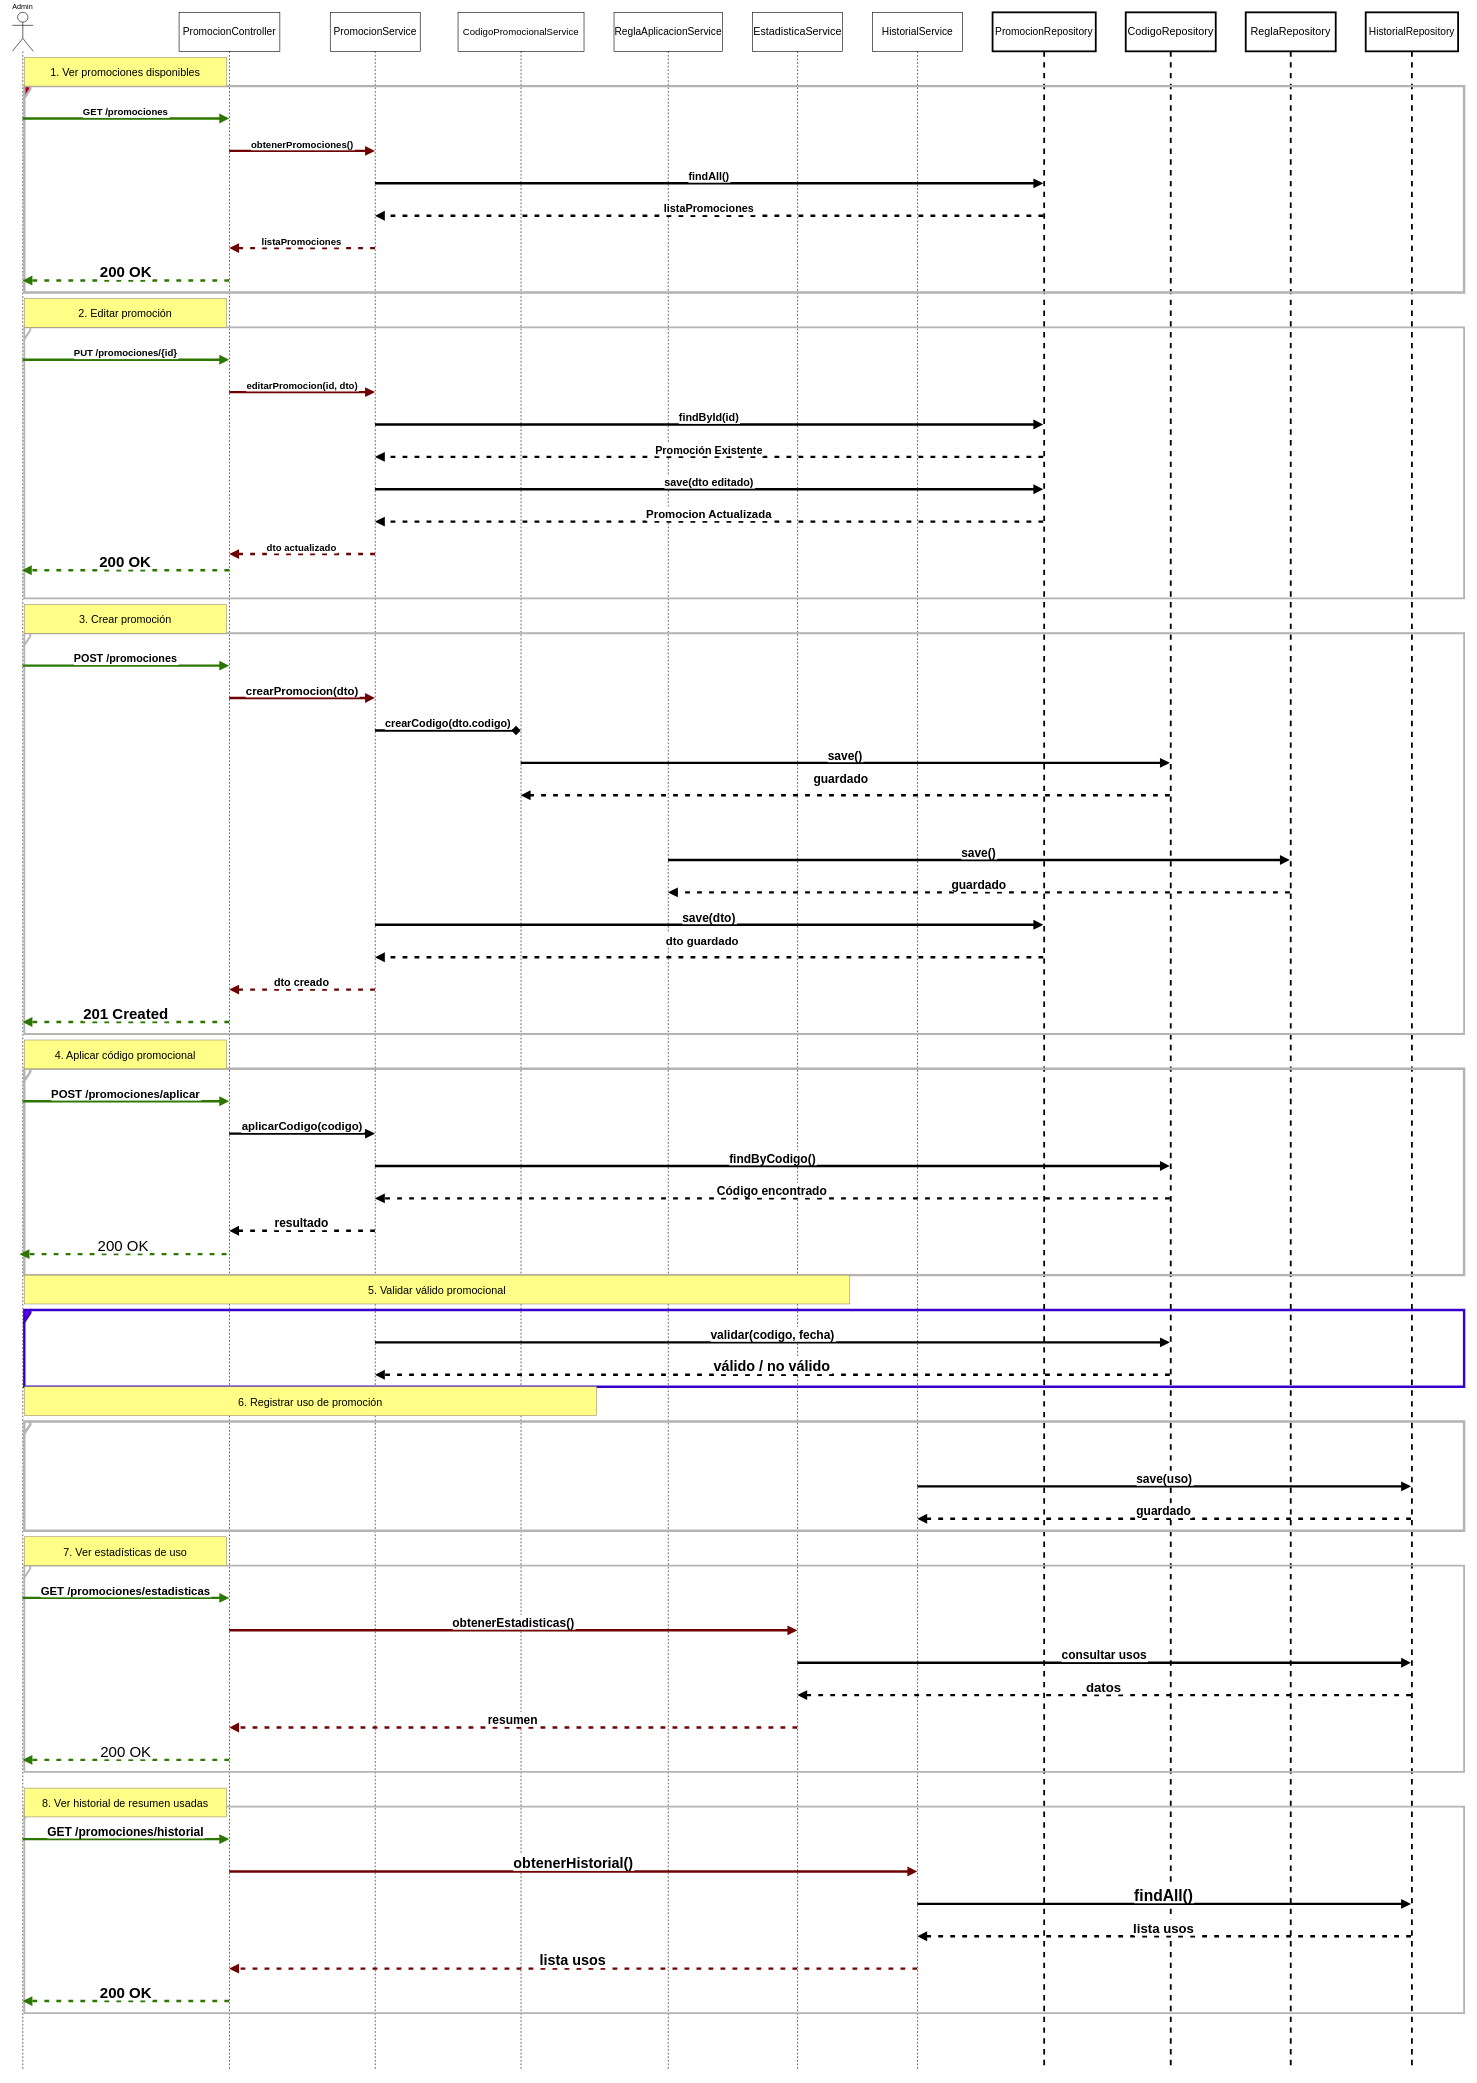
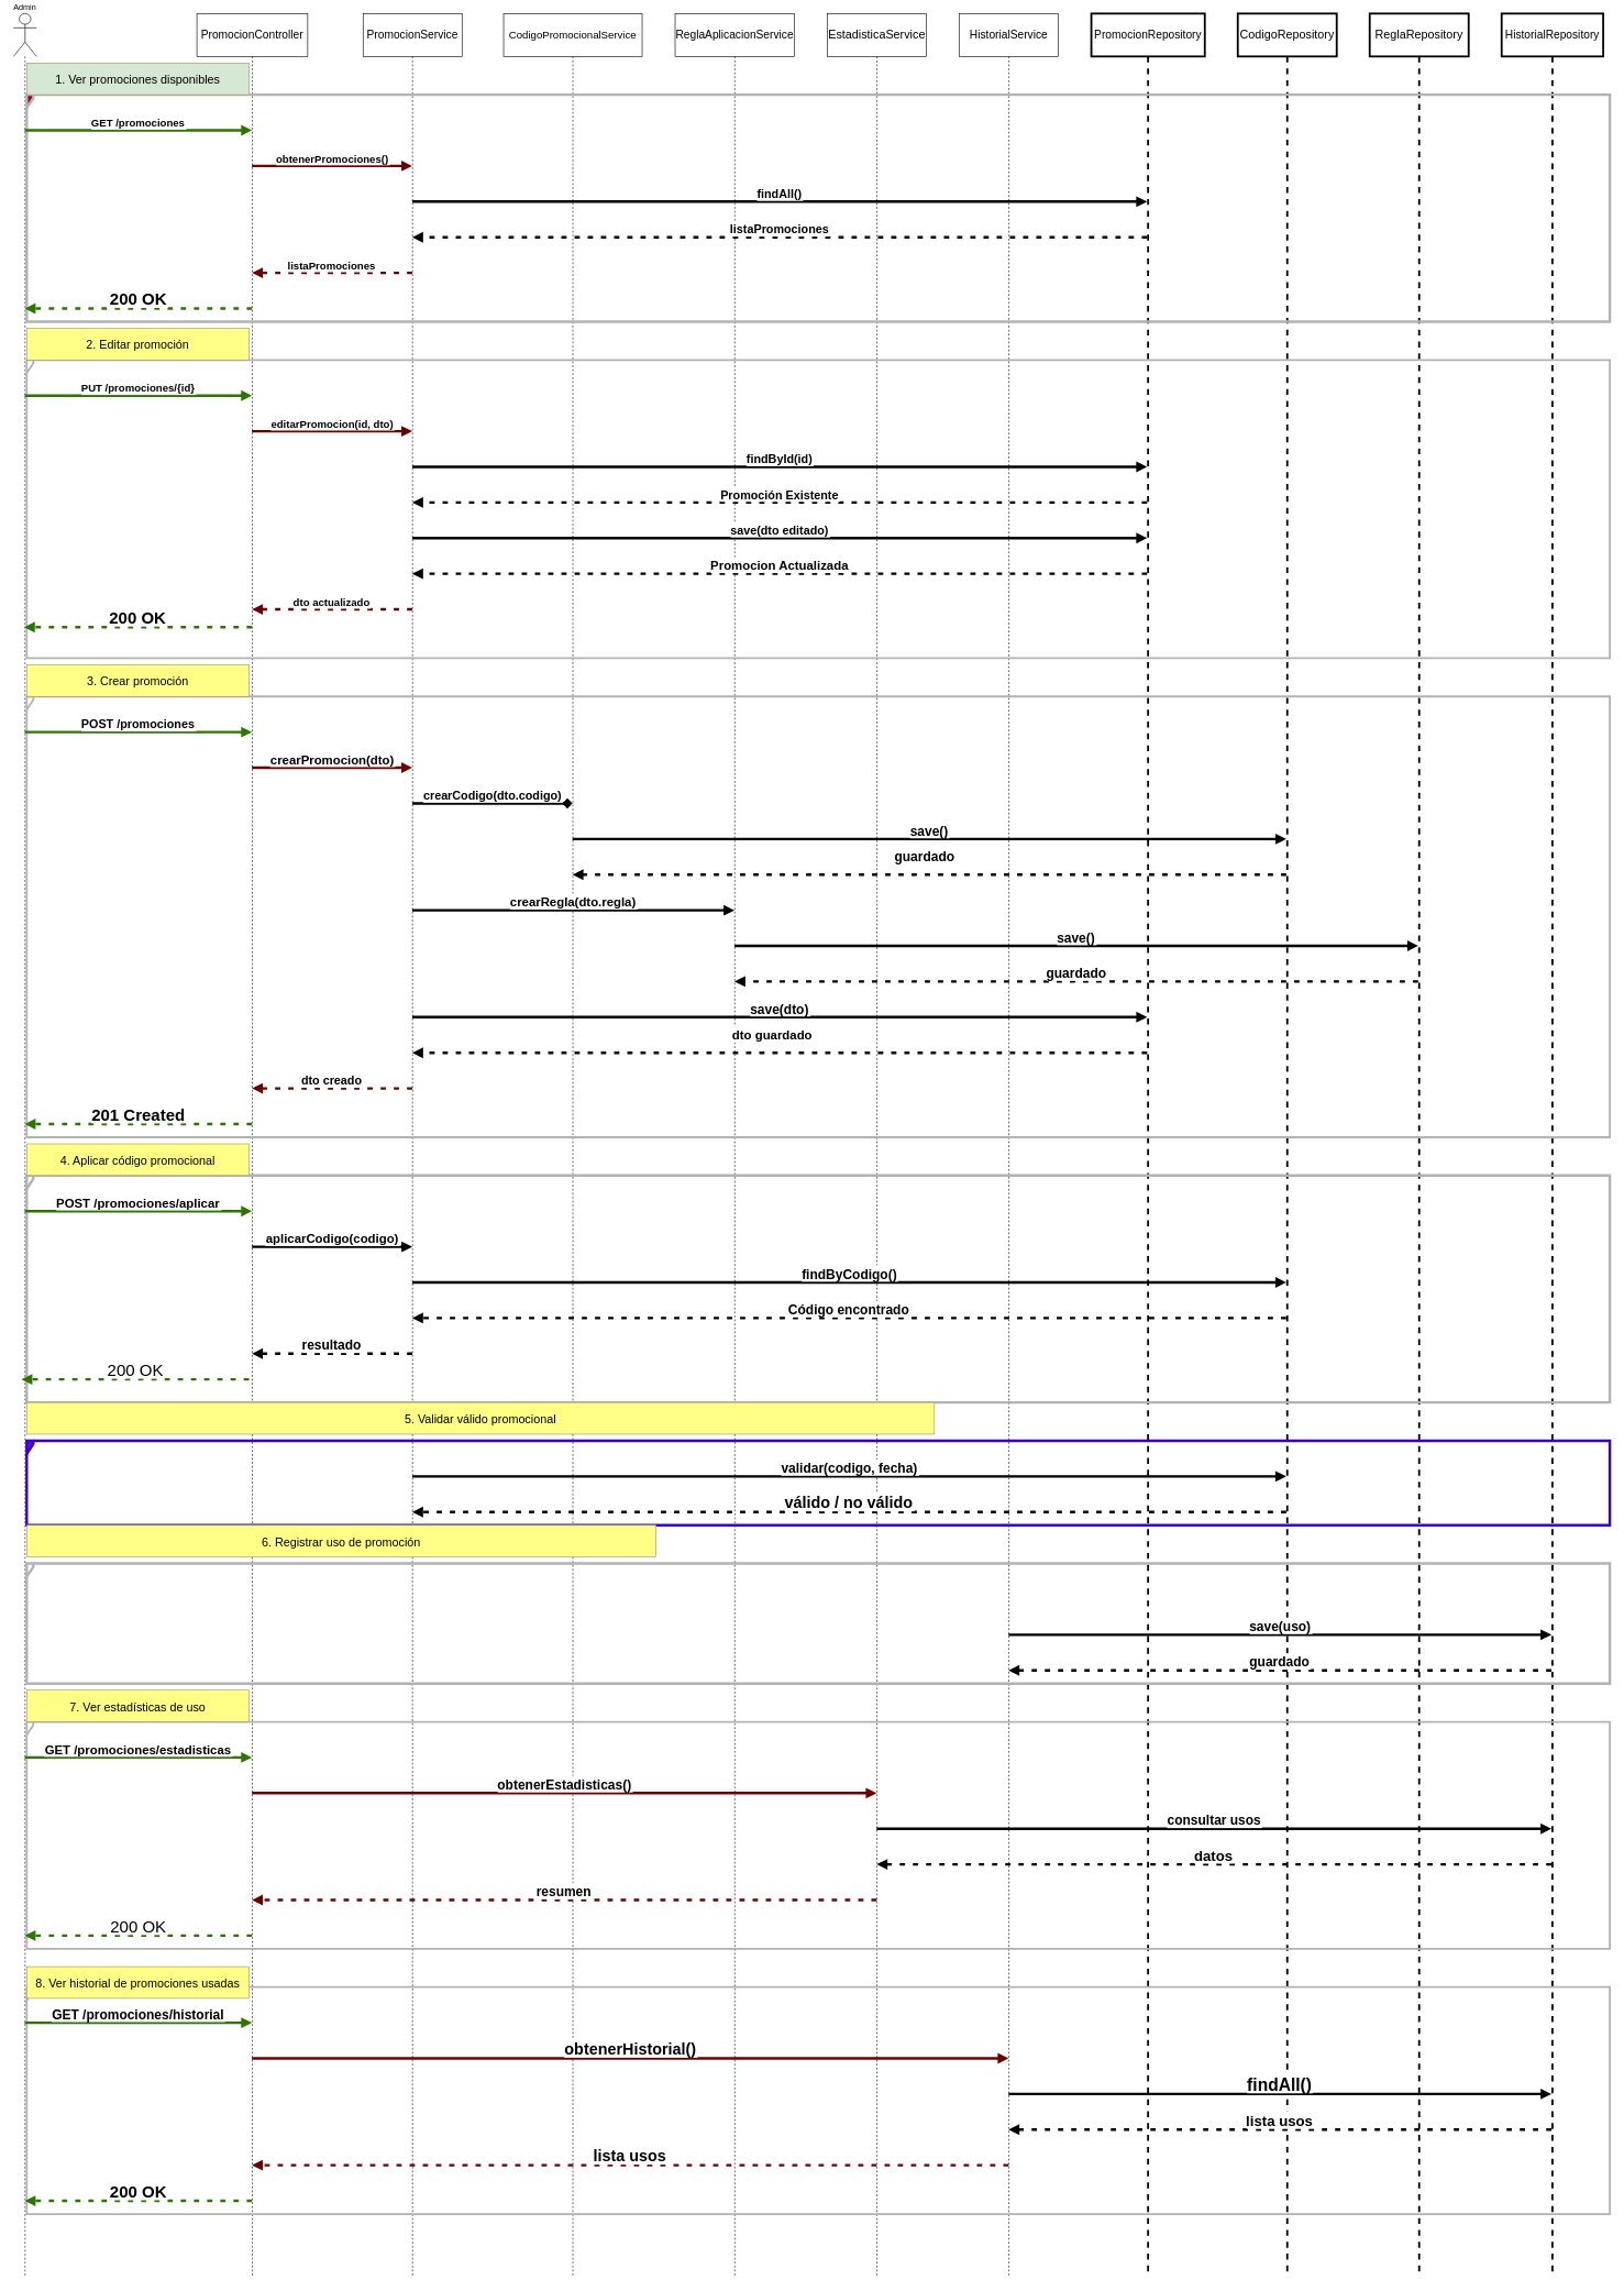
- <mxCell id="77" value="1. Ver promociones disponibles" style="fillColor=#ffff88;strokeColor=#9E916F;fontSize=18;" vertex="1" parent="1"><mxGeometry x="40" y="95" width="337" height="48" as="geometry" /></mxCell>
+ <mxCell id="77" value="1. Ver promociones disponibles" style="fillColor=#d5e8d4;strokeColor=#9E916F;fontSize=18;" vertex="1" parent="1"><mxGeometry x="40" y="95" width="337" height="48" as="geometry" /></mxCell>
+ <mxCell id="48" value="crearRegla(dto.regla)" style="verticalAlign=bottom;edgeStyle=elbowEdgeStyle;elbow=vertical;curved=0;rounded=0;endArrow=block;strokeWidth=4;strokeColor=light-dark(#000000,#FFC5C5);fontSize=19;fontStyle=1" edge="1" parent="1" source="4" target="6"><mxGeometry relative="1" as="geometry"><Array as="points"><mxPoint x="878" y="1379" /></Array></mxGeometry></mxCell>
- <mxCell id="84" value="8. Ver historial de resumen usadas" style="fillColor=#ffff88;strokeColor=#9E916F;fontSize=18;" vertex="1" parent="1"><mxGeometry x="40" y="2980" width="337" height="48" as="geometry" /></mxCell>
+ <mxCell id="84" value="8. Ver historial de promociones usadas" style="fillColor=#ffff88;strokeColor=#9E916F;fontSize=18;" vertex="1" parent="1"><mxGeometry x="40" y="2980" width="337" height="48" as="geometry" /></mxCell>
